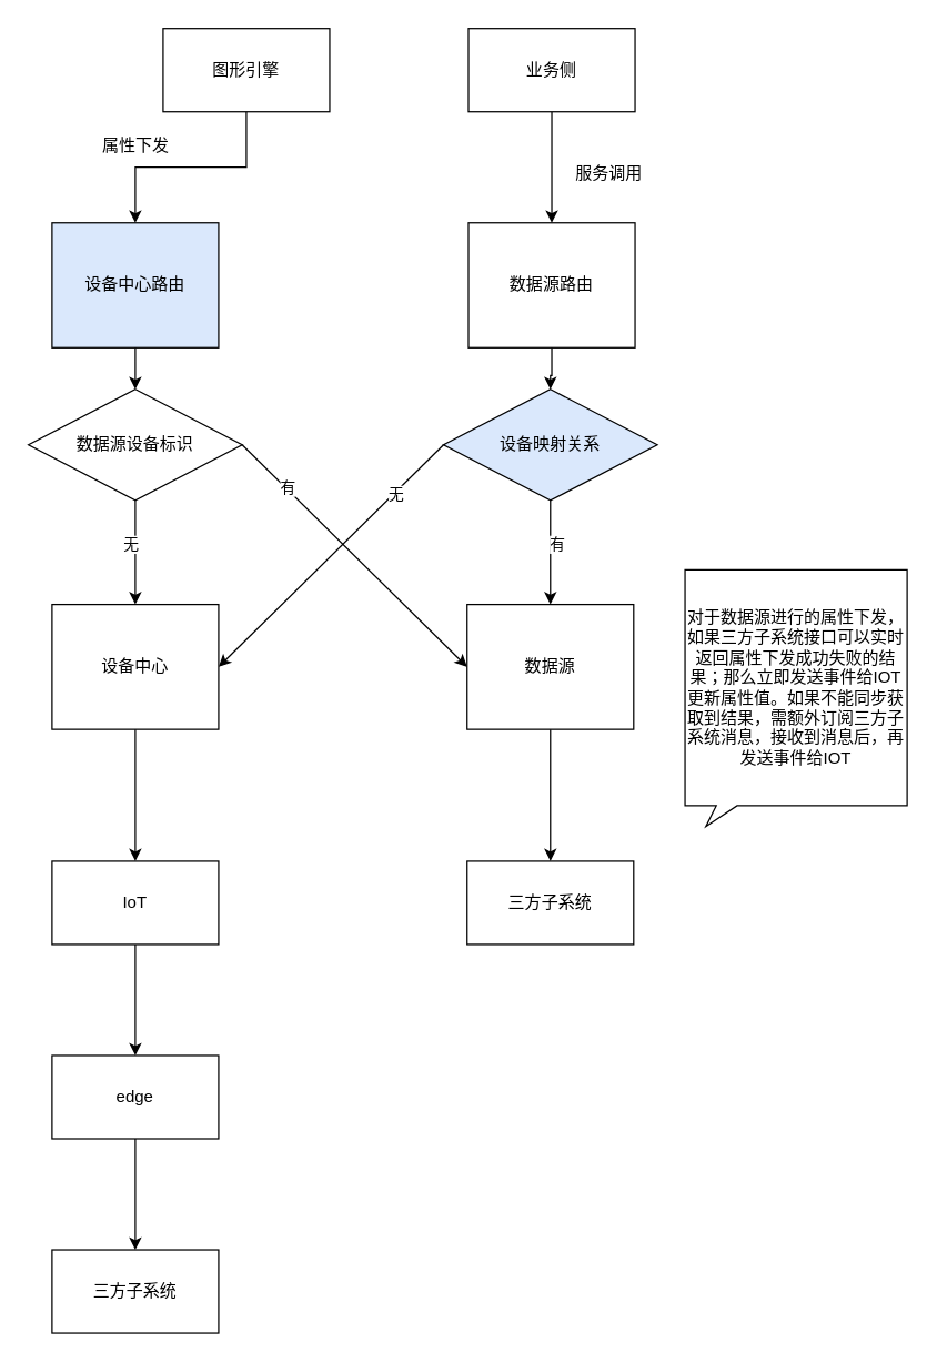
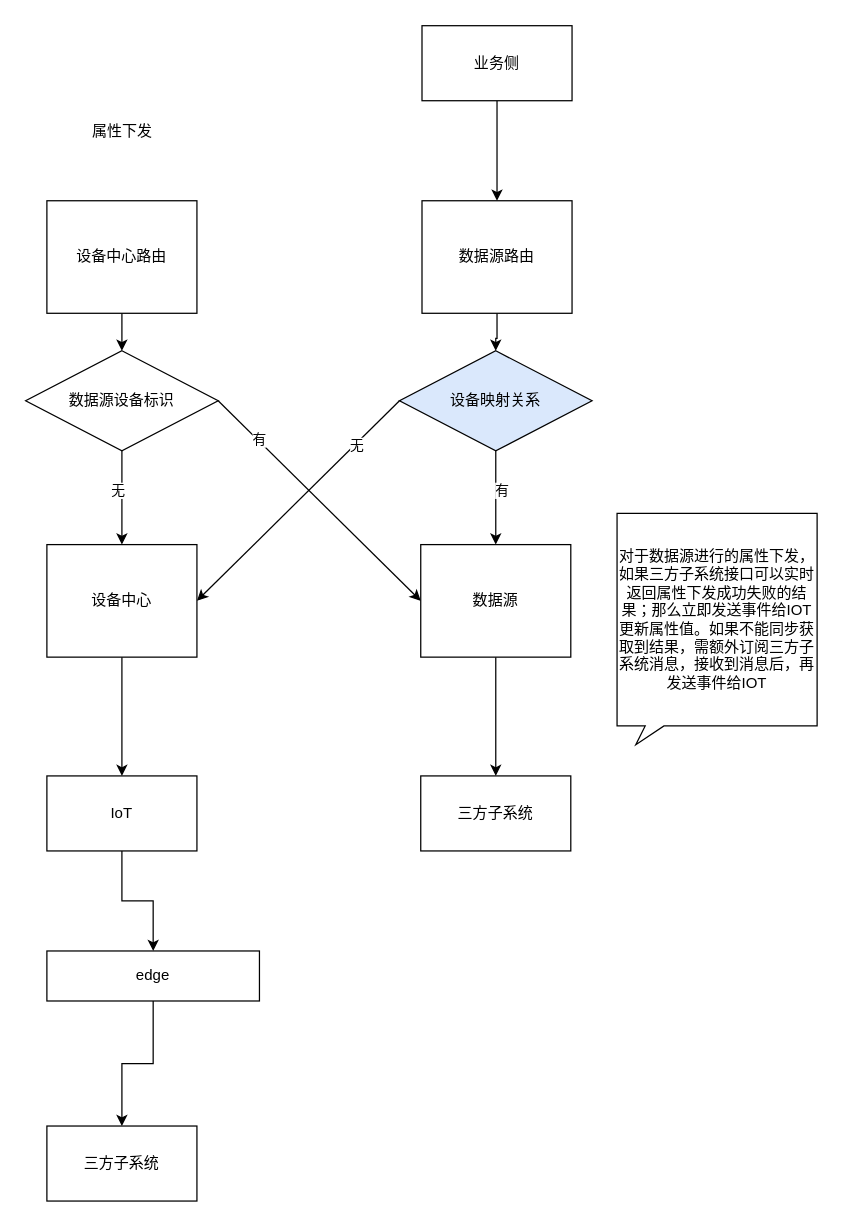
- <mxCell id="7" value="图形引擎" style="rounded=0;whiteSpace=wrap;html=1;" vertex="1" parent="1"><mxGeometry x="117" y="20" width="120" height="60" as="geometry" /></mxCell>
- <mxCell id="6" value="" style="edgeStyle=orthogonalEdgeStyle;rounded=0;orthogonalLoop=1;jettySize=auto;html=1;" edge="1" parent="1" source="7" target="3"><mxGeometry relative="1" as="geometry" /></mxCell>
- <mxCell id="10" value="服务调用" style="text;html=1;align=center;verticalAlign=middle;resizable=0;points=[];autosize=1;strokeColor=none;fillColor=none;" vertex="1" parent="1"><mxGeometry x="403" y="110" width="70" height="30" as="geometry" /></mxCell>
- <mxCell id="3" value="设备中心路由" style="rounded=0;whiteSpace=wrap;html=1;fillColor=#dae8fc;" vertex="1" parent="1"><mxGeometry x="37" y="160" width="120" height="90" as="geometry" /></mxCell>
+ <mxCell id="3" value="设备中心路由" style="rounded=0;whiteSpace=wrap;html=1;" vertex="1" parent="1"><mxGeometry x="37" y="160" width="120" height="90" as="geometry" /></mxCell>
- <mxCell id="30" value="edge" style="whiteSpace=wrap;html=1;rounded=0;" vertex="1" parent="1"><mxGeometry x="37" y="760" width="120" height="60" as="geometry" /></mxCell>
+ <mxCell id="30" value="edge" style="whiteSpace=wrap;html=1;rounded=0;" vertex="1" parent="1"><mxGeometry x="37" y="760" width="170" height="40" as="geometry" /></mxCell>
